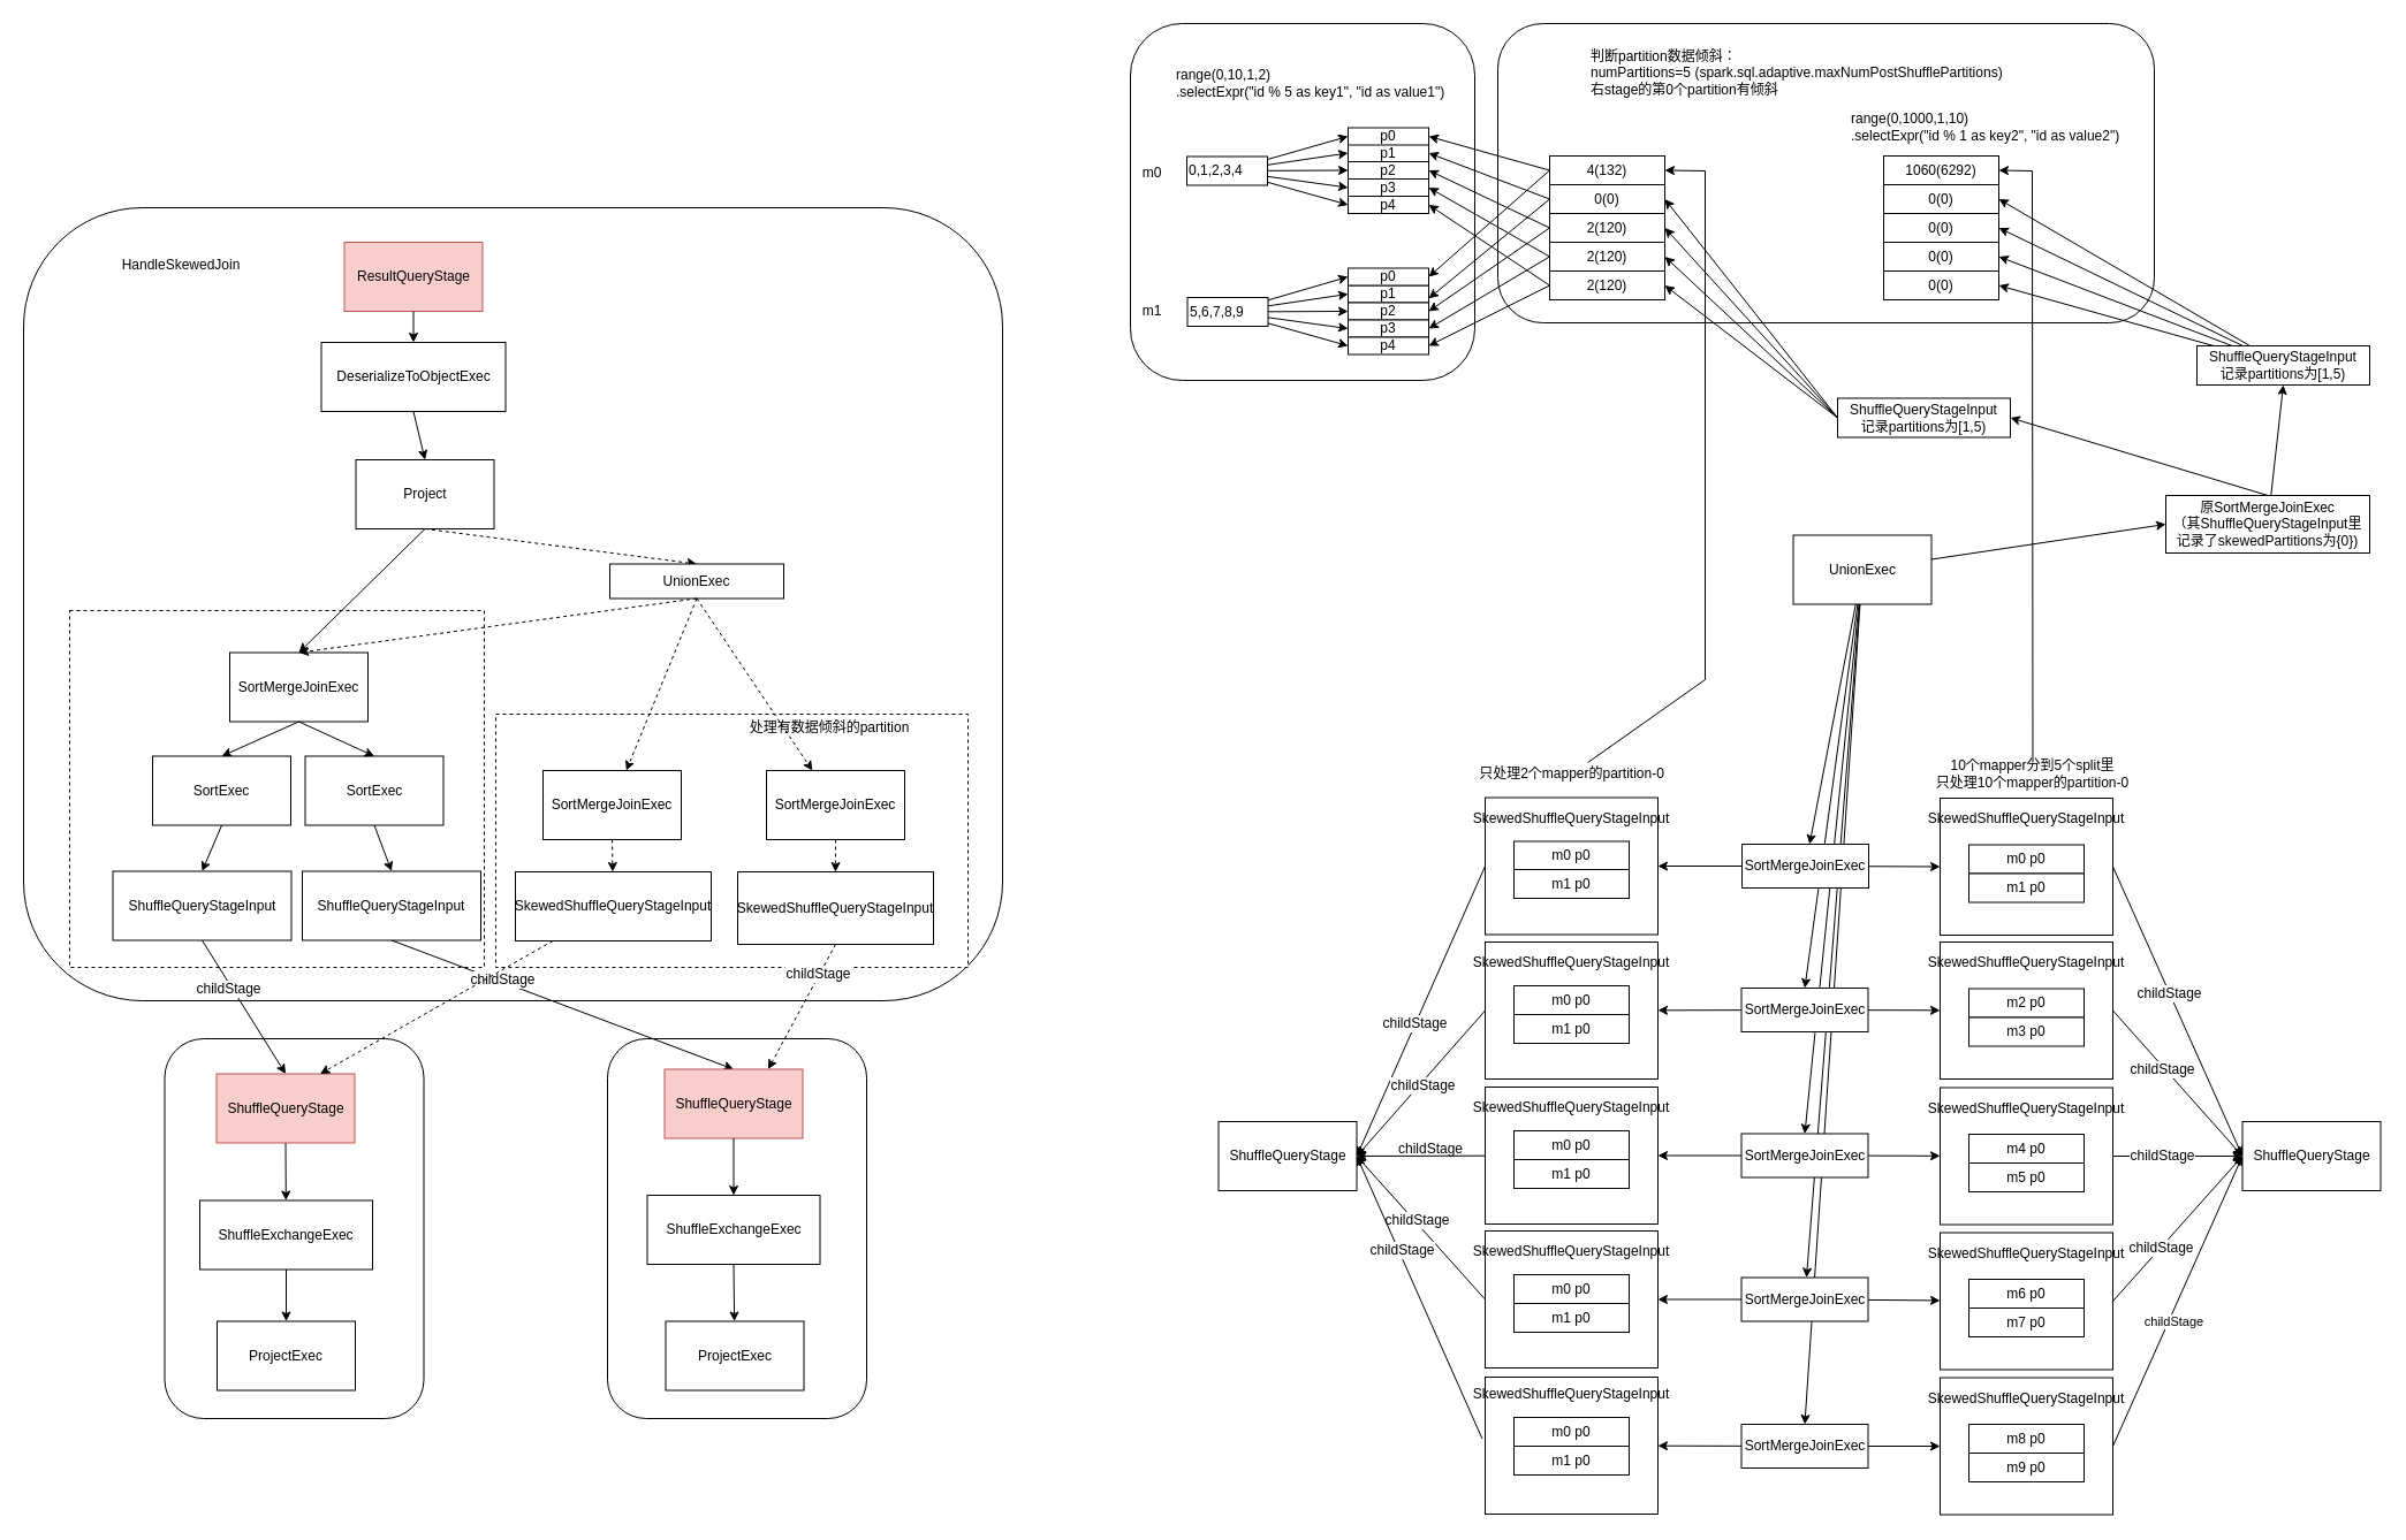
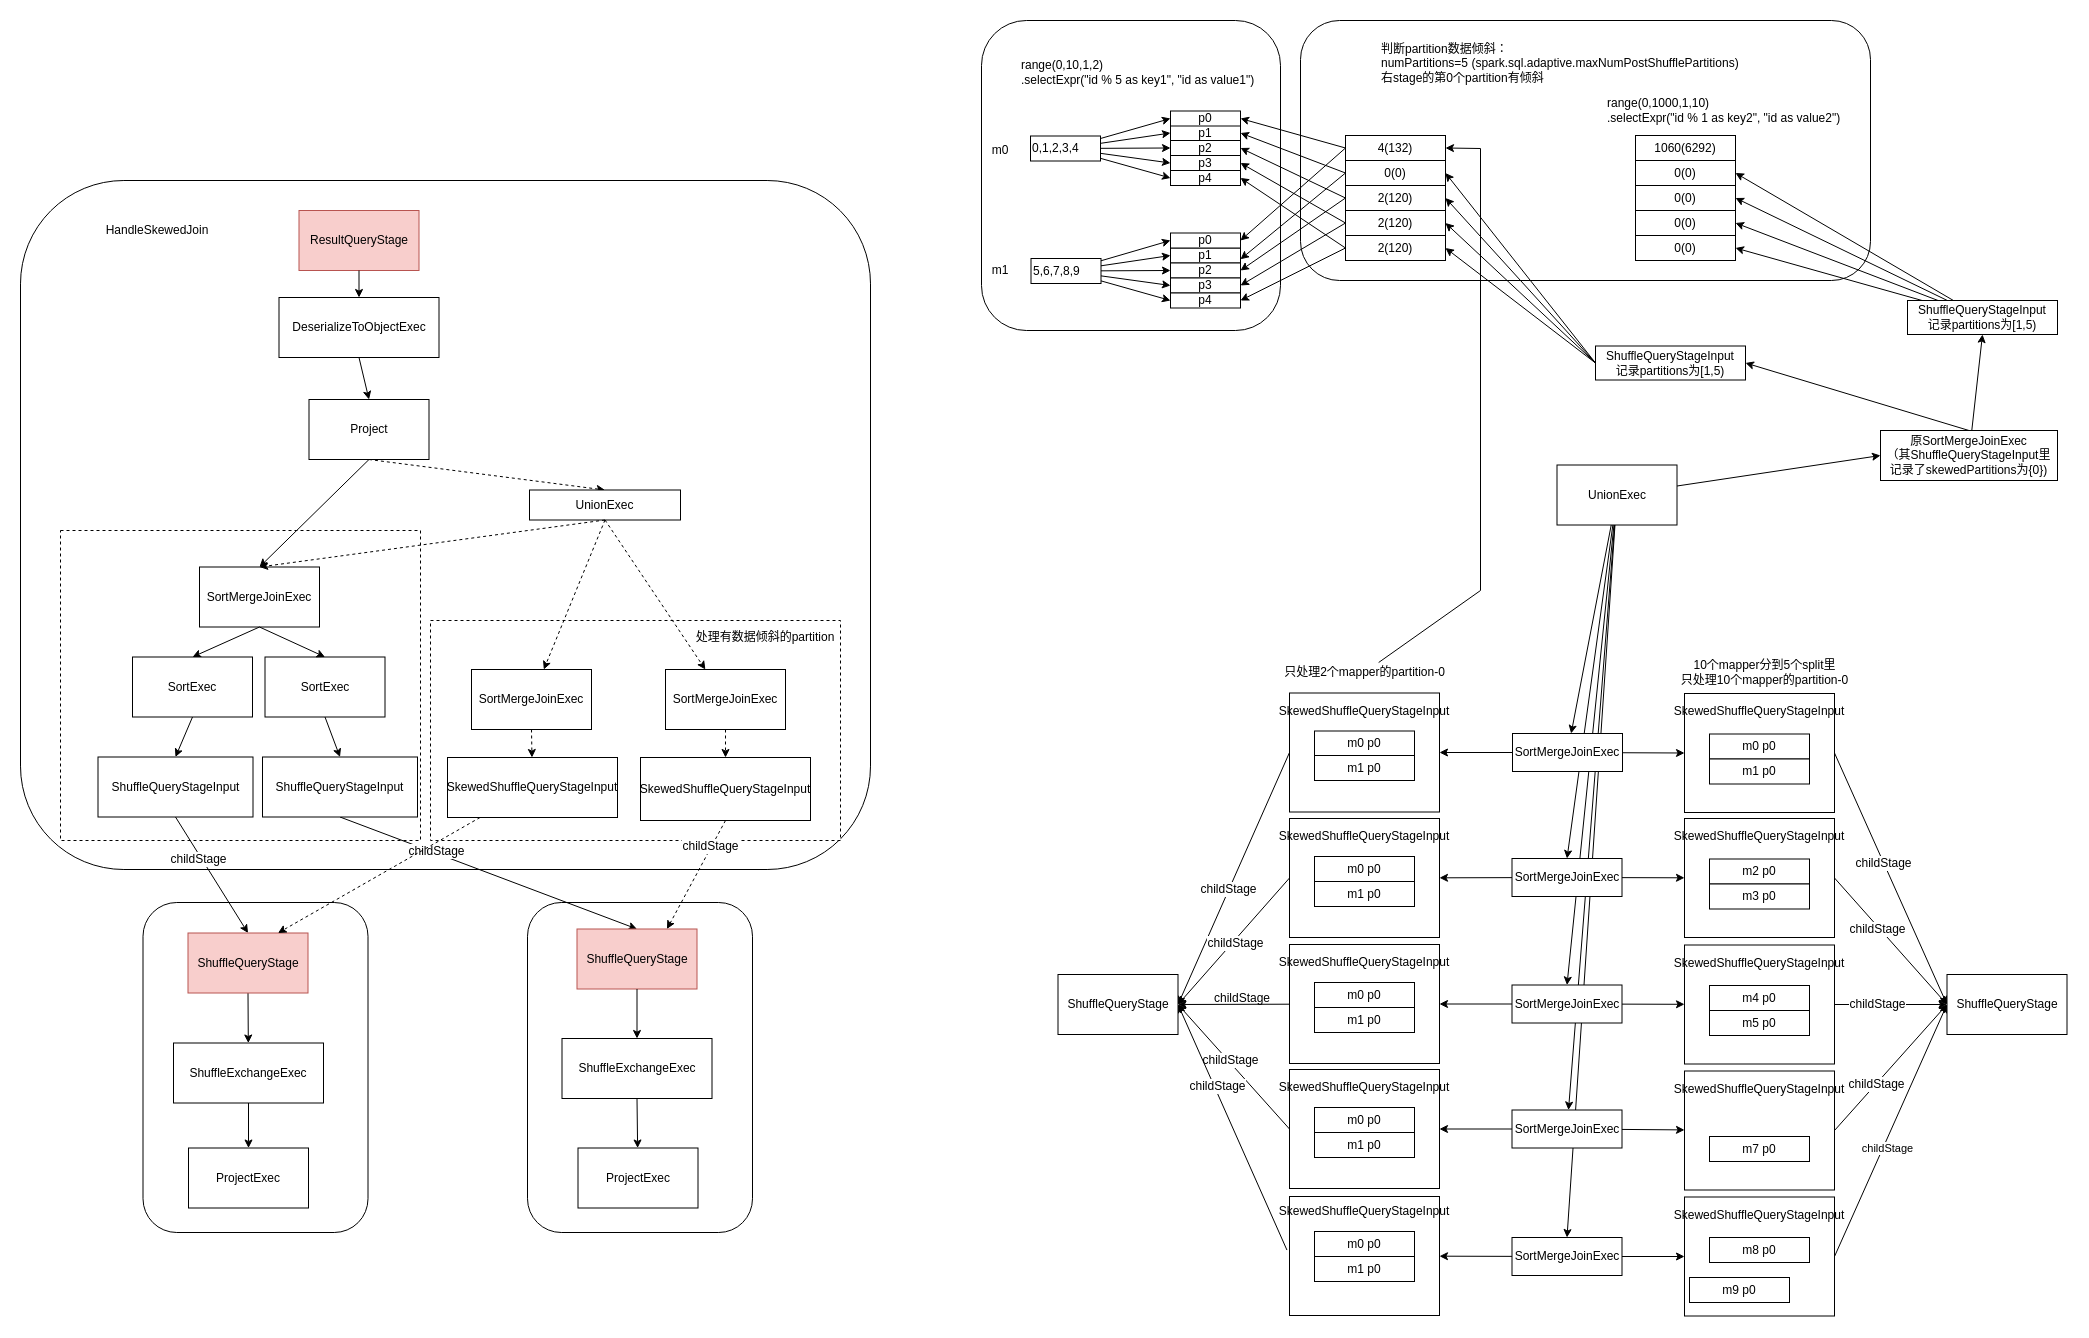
- <mxCell id="110" style="edgeStyle=none;rounded=0;orthogonalLoop=1;jettySize=auto;html=1;entryX=1;entryY=0.5;entryDx=0;entryDy=0;startArrow=none;startFill=0;endArrow=classic;endFill=1;" edge="1" parent="1" source="111" target="75"><mxGeometry relative="1" as="geometry"><Array as="points"><mxPoint x="1764" y="148" /></Array></mxGeometry></mxCell>
- <mxCell id="161" value="处理有数据倾斜的partition" style="text;html=1;strokeColor=none;fillColor=none;align=center;verticalAlign=middle;whiteSpace=wrap;rounded=0;dashed=1;" vertex="1" parent="1"><mxGeometry x="644.5" y="622" width="150" height="20" as="geometry" /></mxCell>
+ <mxCell id="161" value="处理有数据倾斜的partition" style="text;html=1;strokeColor=none;fillColor=none;align=center;verticalAlign=middle;whiteSpace=wrap;rounded=0;dashed=1;" vertex="1" parent="1"><mxGeometry x="689.5" y="627" width="150" height="20" as="geometry" /></mxCell>
- <mxCell id="100" value="m6 p0" style="rounded=0;whiteSpace=wrap;html=1;" vertex="1" parent="1"><mxGeometry x="1709" y="1111" width="100" height="25" as="geometry" /></mxCell>
- <mxCell id="106" value="m9 p0" style="rounded=0;whiteSpace=wrap;html=1;" vertex="1" parent="1"><mxGeometry x="1709" y="1262" width="100" height="25" as="geometry" /></mxCell>
+ <mxCell id="106" value="m9 p0" style="rounded=0;whiteSpace=wrap;html=1;" vertex="1" parent="1"><mxGeometry x="1689" y="1277" width="100" height="25" as="geometry" /></mxCell>
